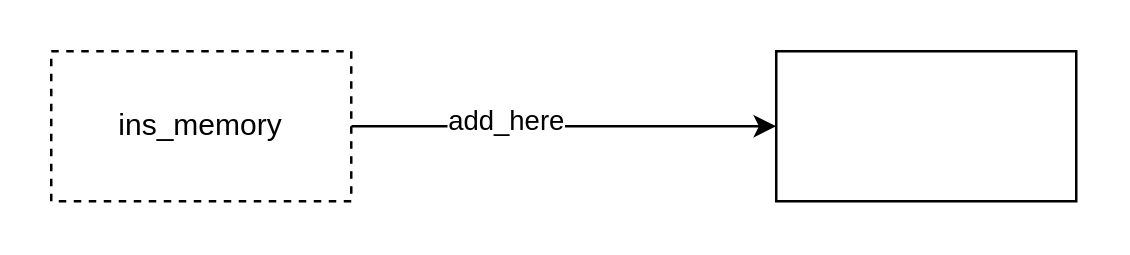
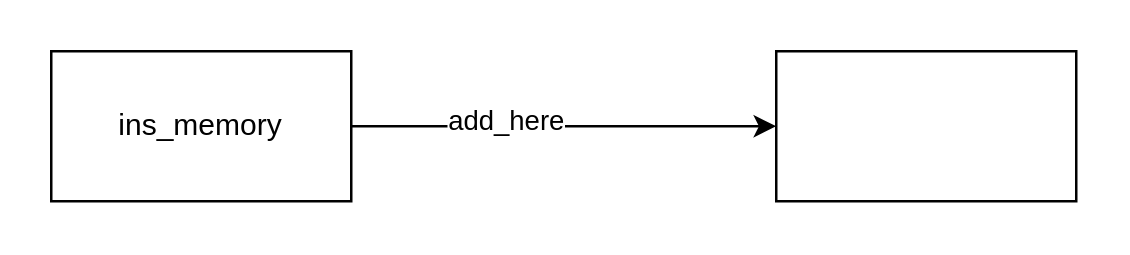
- <mxCell id="4" value="ins_memory" style="rounded=0;whiteSpace=wrap;html=1;gradientColor=#ffffff;dashed=1;" vertex="1" parent="1"><mxGeometry x="20" y="20" width="120" height="60" as="geometry" /></mxCell>
+ <mxCell id="4" value="ins_memory" style="rounded=0;whiteSpace=wrap;html=1;gradientColor=#ffffff;" vertex="1" parent="1"><mxGeometry x="20" y="20" width="120" height="60" as="geometry" /></mxCell>
